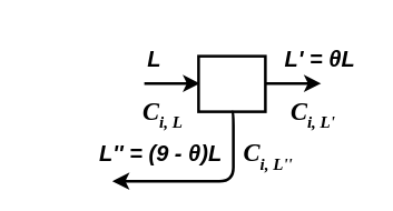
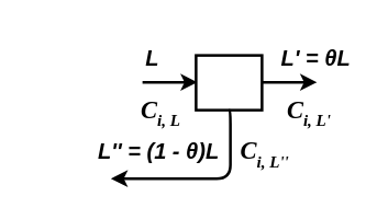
- <mxCell id="3" value="&lt;span id=&quot;docs-internal-guid-ec26fdc3-7fff-6485-8974-949e62a5aeab&quot; style=&quot;font-weight:normal;&quot;&gt;&lt;span style=&quot;font-family: Montserrat, sans-serif; background-color: transparent; font-weight: 700; font-style: italic; font-variant-numeric: normal; font-variant-east-asian: normal; font-variant-alternates: normal; vertical-align: baseline;&quot;&gt;&lt;font style=&quot;font-size: 16px;&quot;&gt;L'' = (9 - θ)L&lt;/font&gt;&lt;/span&gt;&lt;span style=&quot;font-size: 14pt; font-family: Montserrat, sans-serif; background-color: transparent; font-weight: 700; font-style: italic; font-variant-numeric: normal; font-variant-east-asian: normal; font-variant-alternates: normal; vertical-align: baseline;&quot;&gt;&amp;nbsp; &amp;nbsp;&lt;/span&gt;&lt;/span&gt;&lt;i style=&quot;font-family: &amp;quot;Times New Roman&amp;quot;;&quot;&gt;&lt;font style=&quot;font-size: 18px;&quot;&gt;C&lt;/font&gt;&lt;/i&gt;&lt;i style=&quot;font-family: &amp;quot;Times New Roman&amp;quot;;&quot;&gt;&lt;sub&gt;&lt;font style=&quot;font-size: 12px;&quot;&gt;i, L''&lt;/font&gt;&lt;/sub&gt;&lt;/i&gt;" style="text;strokeColor=none;fillColor=none;html=1;fontSize=24;fontStyle=1;verticalAlign=middle;align=center;" parent="1" vertex="1"><mxGeometry x="20" y="90" width="240" height="40" as="geometry" /></mxCell>
+ <mxCell id="3" value="&lt;span id=&quot;docs-internal-guid-ec26fdc3-7fff-6485-8974-949e62a5aeab&quot; style=&quot;font-weight:normal;&quot;&gt;&lt;span style=&quot;font-family: Montserrat, sans-serif; background-color: transparent; font-weight: 700; font-style: italic; font-variant-numeric: normal; font-variant-east-asian: normal; font-variant-alternates: normal; vertical-align: baseline;&quot;&gt;&lt;font style=&quot;font-size: 16px;&quot;&gt;L'' = (1 - θ)L&lt;/font&gt;&lt;/span&gt;&lt;span style=&quot;font-size: 14pt; font-family: Montserrat, sans-serif; background-color: transparent; font-weight: 700; font-style: italic; font-variant-numeric: normal; font-variant-east-asian: normal; font-variant-alternates: normal; vertical-align: baseline;&quot;&gt;&amp;nbsp; &amp;nbsp;&lt;/span&gt;&lt;/span&gt;&lt;i style=&quot;font-family: &amp;quot;Times New Roman&amp;quot;;&quot;&gt;&lt;font style=&quot;font-size: 18px;&quot;&gt;C&lt;/font&gt;&lt;/i&gt;&lt;i style=&quot;font-family: &amp;quot;Times New Roman&amp;quot;;&quot;&gt;&lt;sub&gt;&lt;font style=&quot;font-size: 12px;&quot;&gt;i, L''&lt;/font&gt;&lt;/sub&gt;&lt;/i&gt;" style="text;strokeColor=none;fillColor=none;html=1;fontSize=24;fontStyle=1;verticalAlign=middle;align=center;" parent="1" vertex="1"><mxGeometry x="20" y="90" width="240" height="40" as="geometry" /></mxCell>
